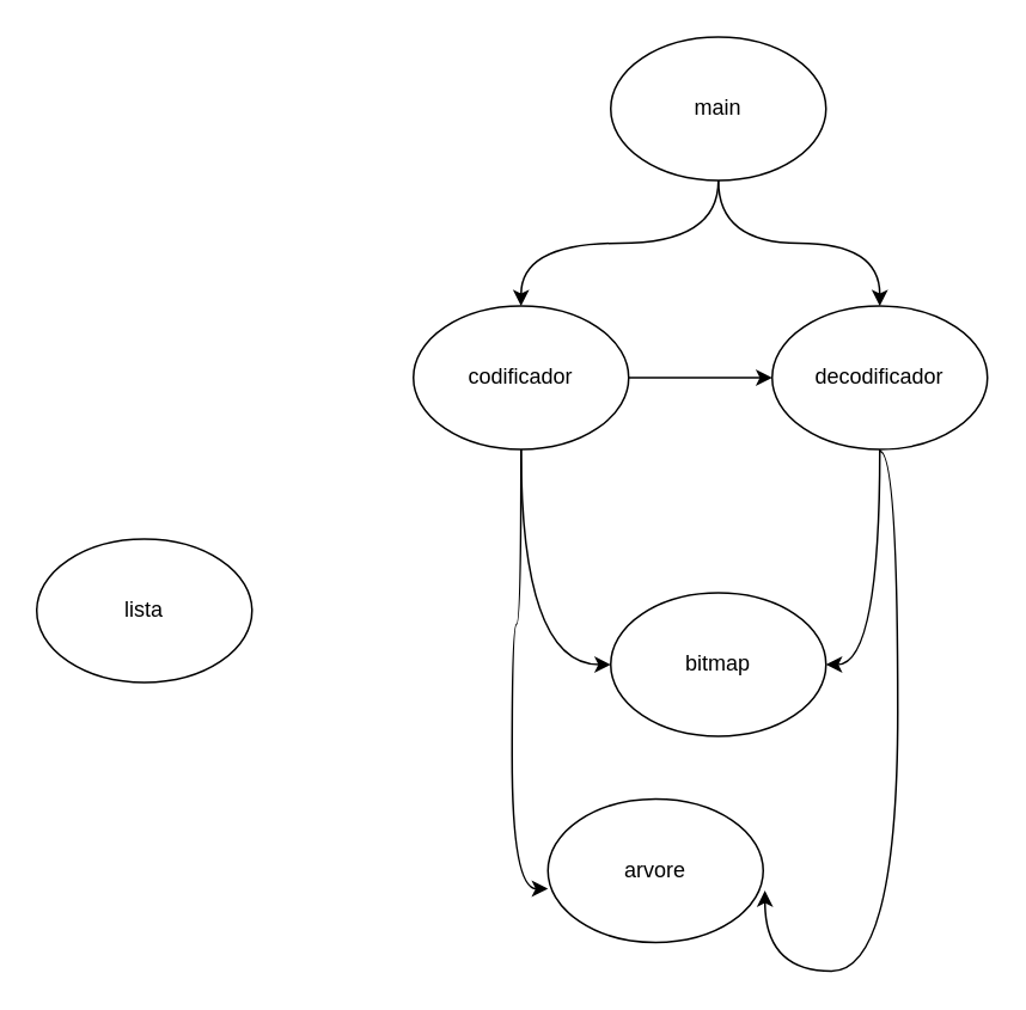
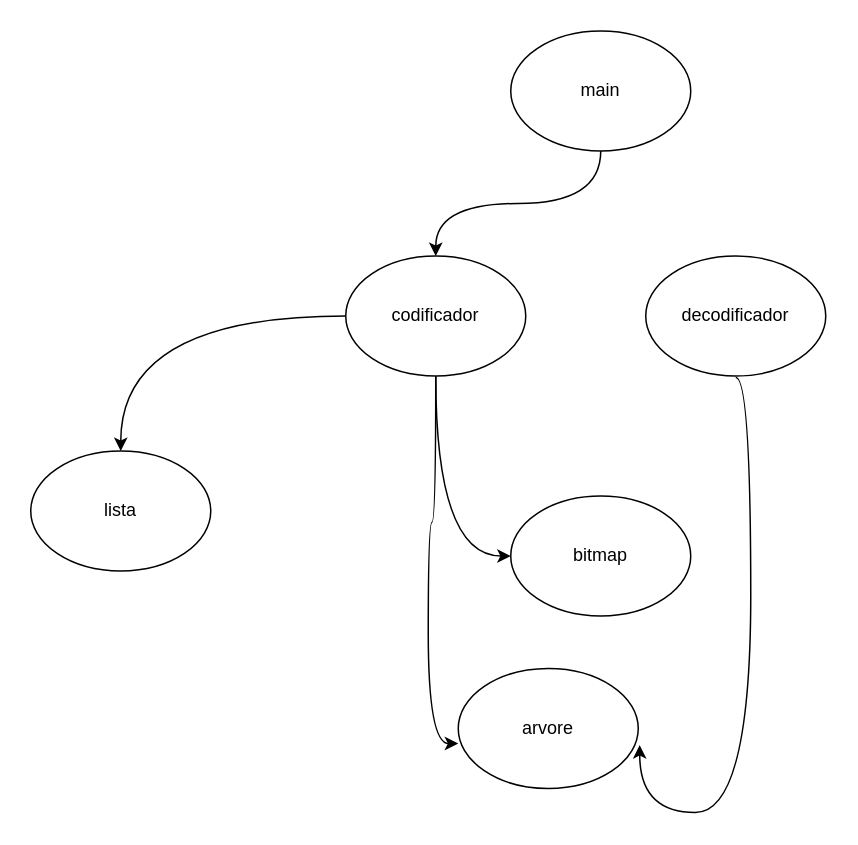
- <mxCell id="3" value="" style="edgeStyle=orthogonalEdgeStyle;orthogonalLoop=1;jettySize=auto;html=1;curved=1;" edge="1" parent="1" source="4" target="12"><mxGeometry relative="1" as="geometry" /></mxCell>
- <mxCell id="7" value="" style="edgeStyle=orthogonalEdgeStyle;curved=1;rounded=1;orthogonalLoop=1;jettySize=auto;html=1;" edge="1" parent="1" source="8" target="12"><mxGeometry relative="1" as="geometry" /></mxCell>
+ <mxCell id="7" value="" style="edgeStyle=orthogonalEdgeStyle;curved=1;rounded=1;orthogonalLoop=1;jettySize=auto;html=1;" edge="1" parent="1" source="8" target="14"><mxGeometry relative="1" as="geometry" /></mxCell>
- <mxCell id="10" value="" style="edgeStyle=orthogonalEdgeStyle;orthogonalLoop=1;jettySize=auto;html=1;curved=1;entryX=1;entryY=0.5;entryDx=0;entryDy=0;" edge="1" parent="1" source="12" target="9"><mxGeometry relative="1" as="geometry"><mxPoint x="490" y="330" as="targetPoint" /></mxGeometry></mxCell>
